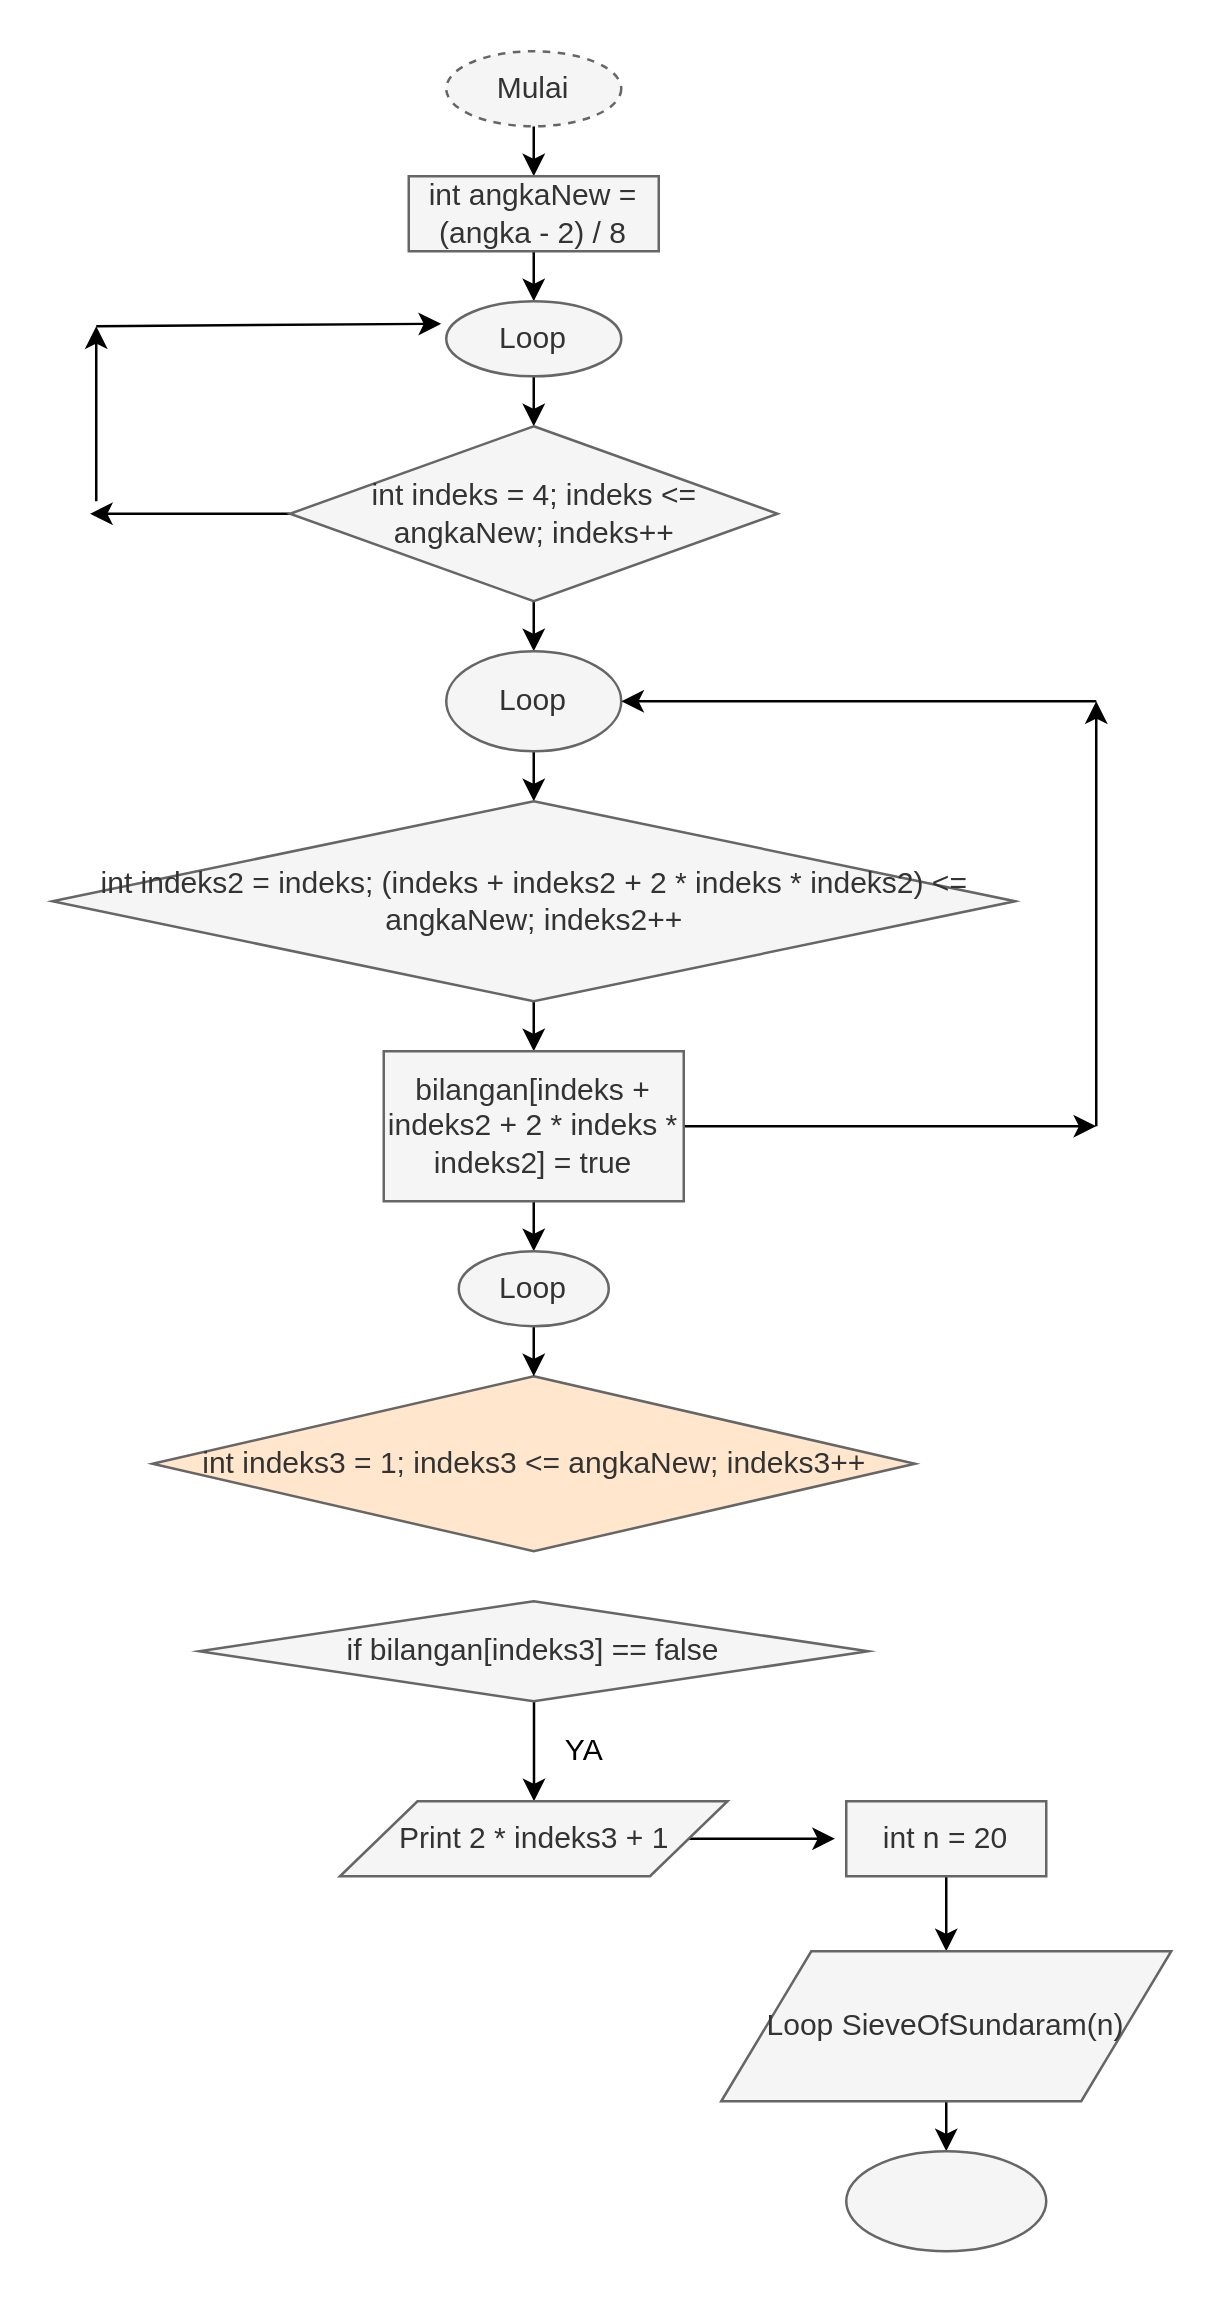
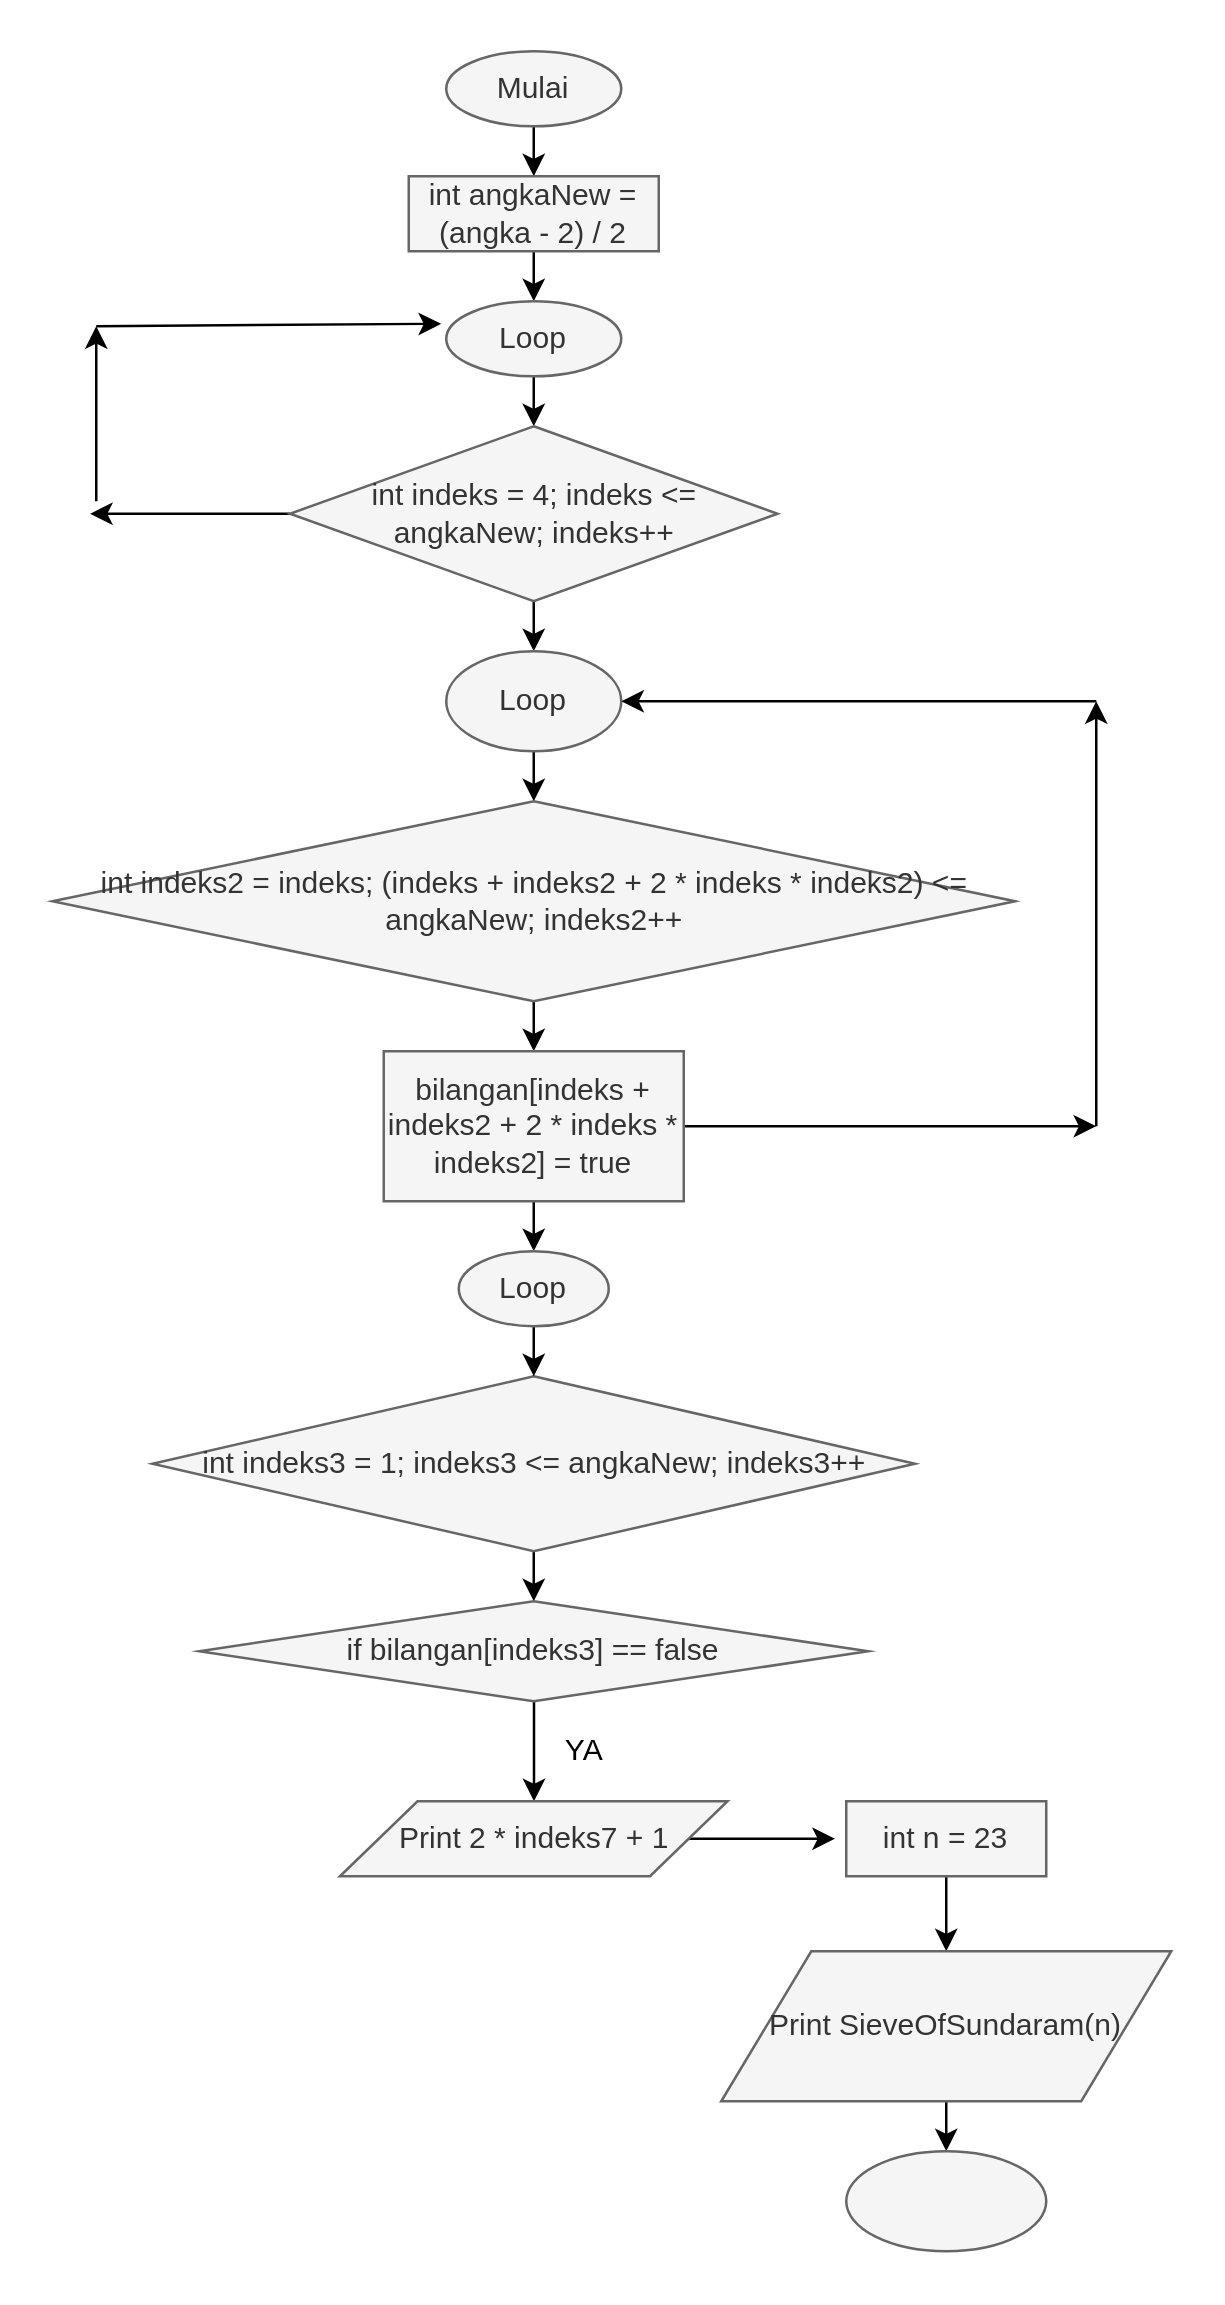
- <mxCell id="3" value="Mulai" style="ellipse;whiteSpace=wrap;html=1;fillColor=#f5f5f5;strokeColor=#666666;fontColor=#333333;dashed=1;" vertex="1" parent="1"><mxGeometry x="178" y="20" width="70" height="30" as="geometry" /></mxCell>
+ <mxCell id="3" value="Mulai" style="ellipse;whiteSpace=wrap;html=1;fillColor=#f5f5f5;strokeColor=#666666;fontColor=#333333;" vertex="1" parent="1"><mxGeometry x="178" y="20" width="70" height="30" as="geometry" /></mxCell>
- <mxCell id="5" value="int angkaNew = (angka - 2) / 8" style="rounded=0;whiteSpace=wrap;html=1;fillColor=#f5f5f5;strokeColor=#666666;fontColor=#333333;" vertex="1" parent="1"><mxGeometry x="163" y="70" width="100" height="30" as="geometry" /></mxCell>
+ <mxCell id="5" value="int angkaNew = (angka - 2) / 2" style="rounded=0;whiteSpace=wrap;html=1;fillColor=#f5f5f5;strokeColor=#666666;fontColor=#333333;" vertex="1" parent="1"><mxGeometry x="163" y="70" width="100" height="30" as="geometry" /></mxCell>
- <mxCell id="23" value="int indeks3 = 1; indeks3 &amp;lt;= angkaNew; indeks3++" style="rhombus;whiteSpace=wrap;html=1;fillColor=#ffe6cc;strokeColor=#666666;fontColor=#333333;" vertex="1" parent="1"><mxGeometry x="60.5" y="550" width="305" height="70" as="geometry" /></mxCell>
+ <mxCell id="23" value="int indeks3 = 1; indeks3 &amp;lt;= angkaNew; indeks3++" style="rhombus;whiteSpace=wrap;html=1;fillColor=#f5f5f5;strokeColor=#666666;fontColor=#333333;" vertex="1" parent="1"><mxGeometry x="60.5" y="550" width="305" height="70" as="geometry" /></mxCell>
+ <mxCell id="22" value="" style="edgeStyle=orthogonalEdgeStyle;rounded=0;orthogonalLoop=1;jettySize=auto;html=1;" edge="1" parent="1" source="23" target="25"><mxGeometry relative="1" as="geometry" /></mxCell>
- <mxCell id="29" value="Print&amp;nbsp;2 * indeks3 + 1" style="shape=parallelogram;perimeter=parallelogramPerimeter;whiteSpace=wrap;html=1;fillColor=#f5f5f5;strokeColor=#666666;fontColor=#333333;" vertex="1" parent="1"><mxGeometry x="135.5" y="720" width="155" height="30" as="geometry" /></mxCell>
+ <mxCell id="29" value="Print&amp;nbsp;2 * indeks7 + 1" style="shape=parallelogram;perimeter=parallelogramPerimeter;whiteSpace=wrap;html=1;fillColor=#f5f5f5;strokeColor=#666666;fontColor=#333333;" vertex="1" parent="1"><mxGeometry x="135.5" y="720" width="155" height="30" as="geometry" /></mxCell>
- <mxCell id="32" value="int n = 20" style="rounded=0;whiteSpace=wrap;html=1;fillColor=#f5f5f5;strokeColor=#666666;fontColor=#333333;" vertex="1" parent="1"><mxGeometry x="338" y="720" width="80" height="30" as="geometry" /></mxCell>
+ <mxCell id="32" value="int n = 23" style="rounded=0;whiteSpace=wrap;html=1;fillColor=#f5f5f5;strokeColor=#666666;fontColor=#333333;" vertex="1" parent="1"><mxGeometry x="338" y="720" width="80" height="30" as="geometry" /></mxCell>
- <mxCell id="34" value="Loop&amp;nbsp;SieveOfSundaram(n)" style="shape=parallelogram;perimeter=parallelogramPerimeter;whiteSpace=wrap;html=1;fillColor=#f5f5f5;strokeColor=#666666;fontColor=#333333;" vertex="1" parent="1"><mxGeometry x="288" y="780" width="180" height="60" as="geometry" /></mxCell>
+ <mxCell id="34" value="Print&amp;nbsp;SieveOfSundaram(n)" style="shape=parallelogram;perimeter=parallelogramPerimeter;whiteSpace=wrap;html=1;fillColor=#f5f5f5;strokeColor=#666666;fontColor=#333333;" vertex="1" parent="1"><mxGeometry x="288" y="780" width="180" height="60" as="geometry" /></mxCell>
